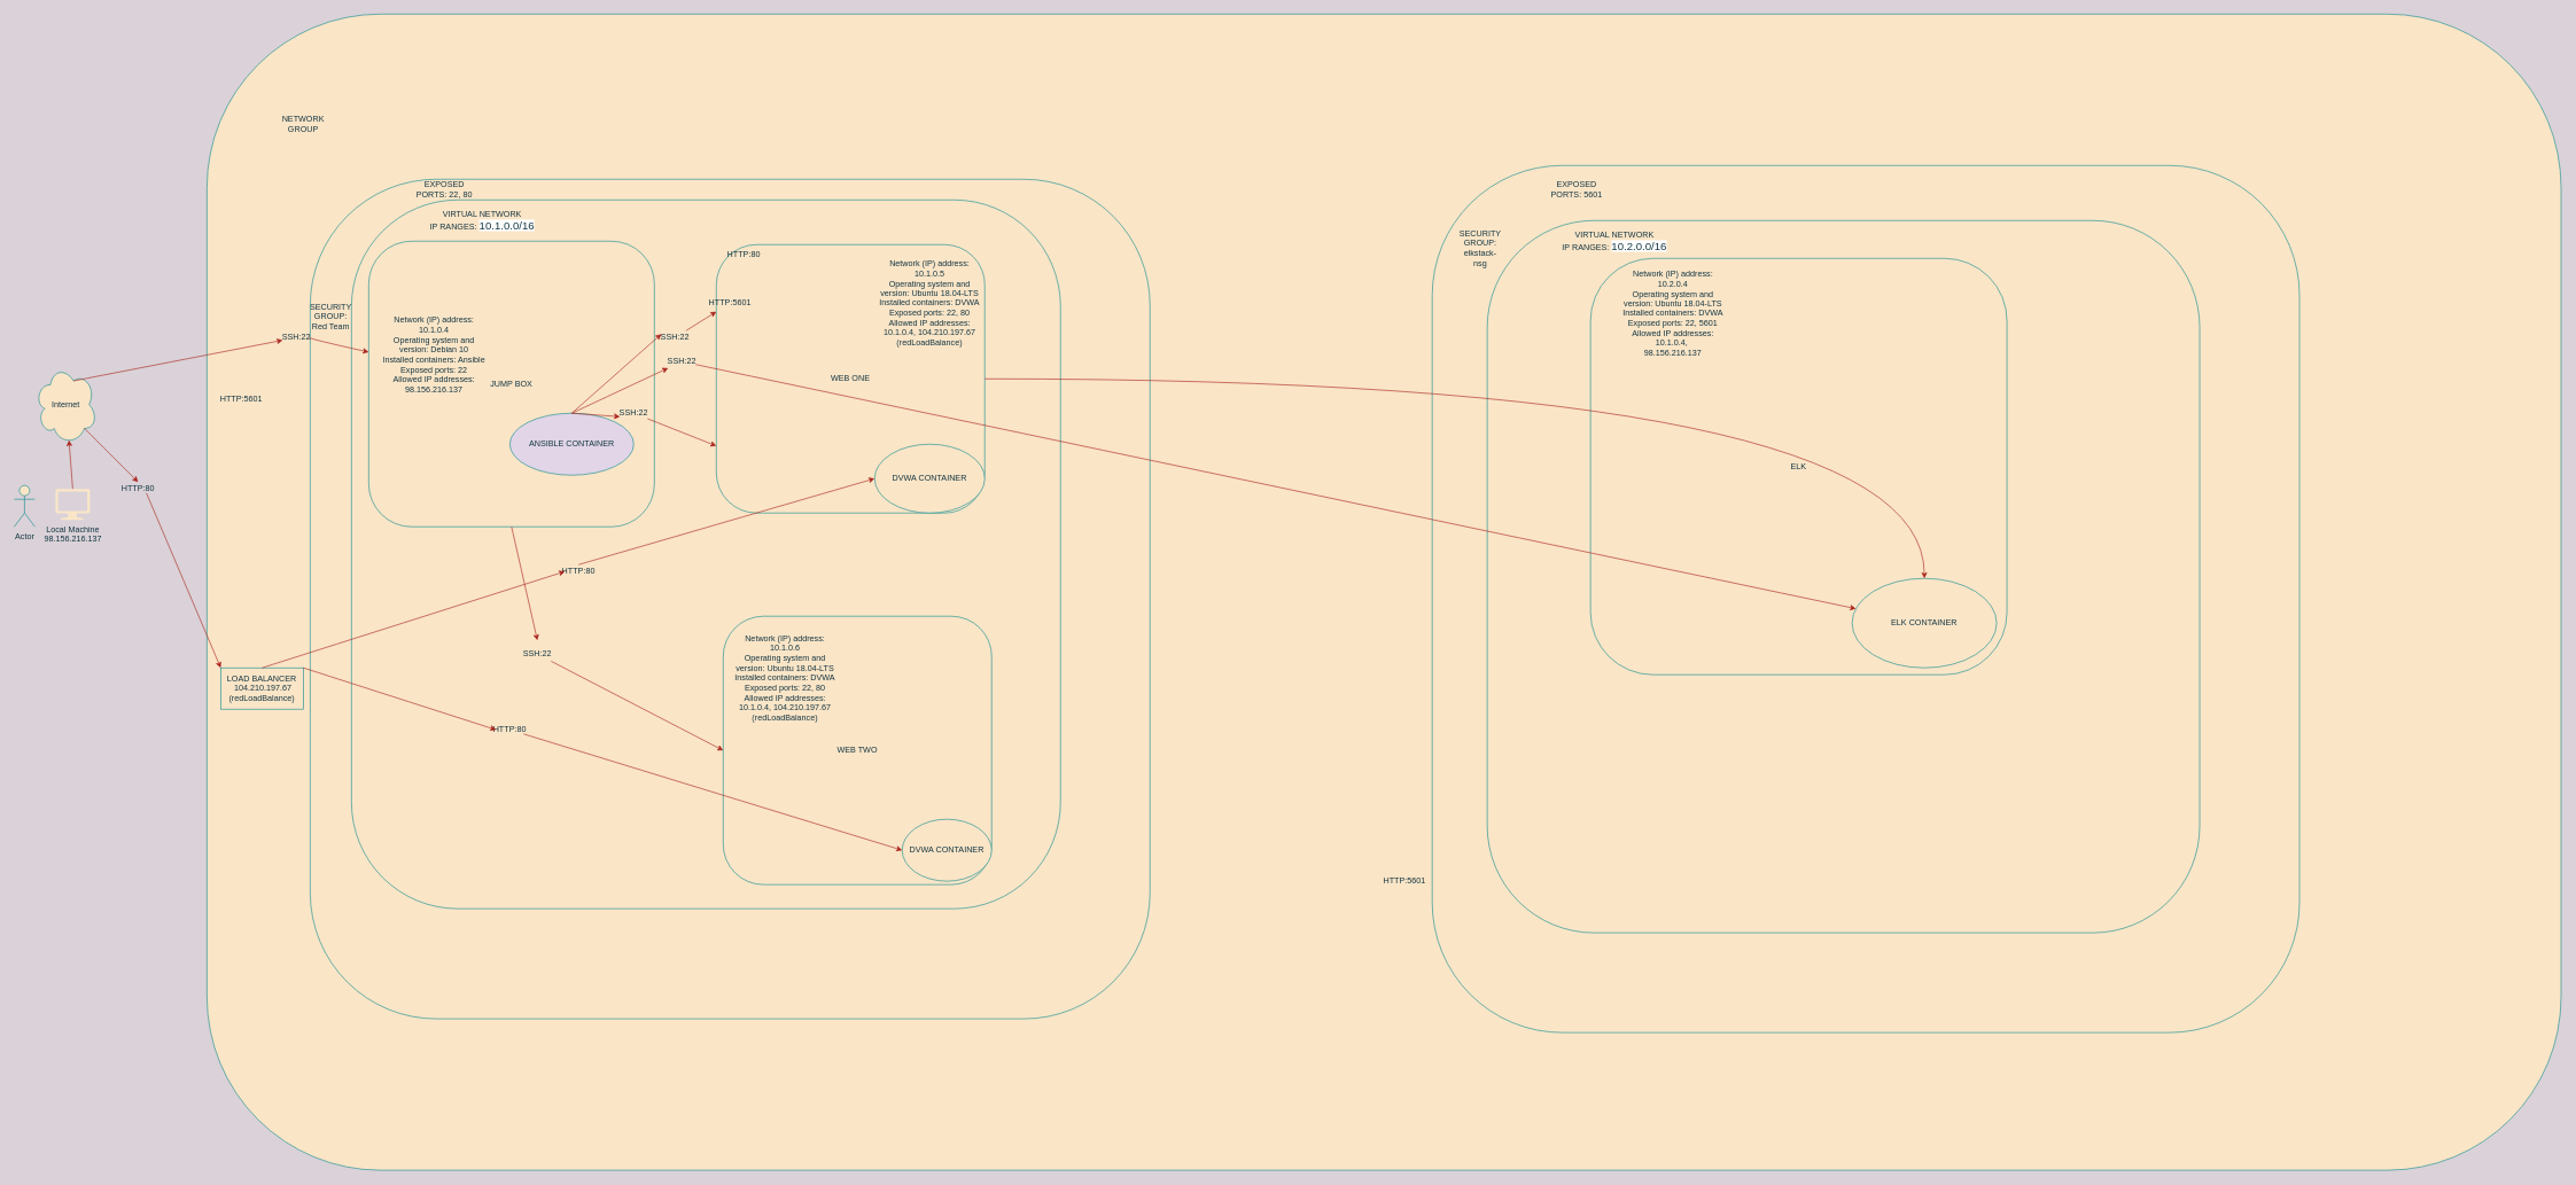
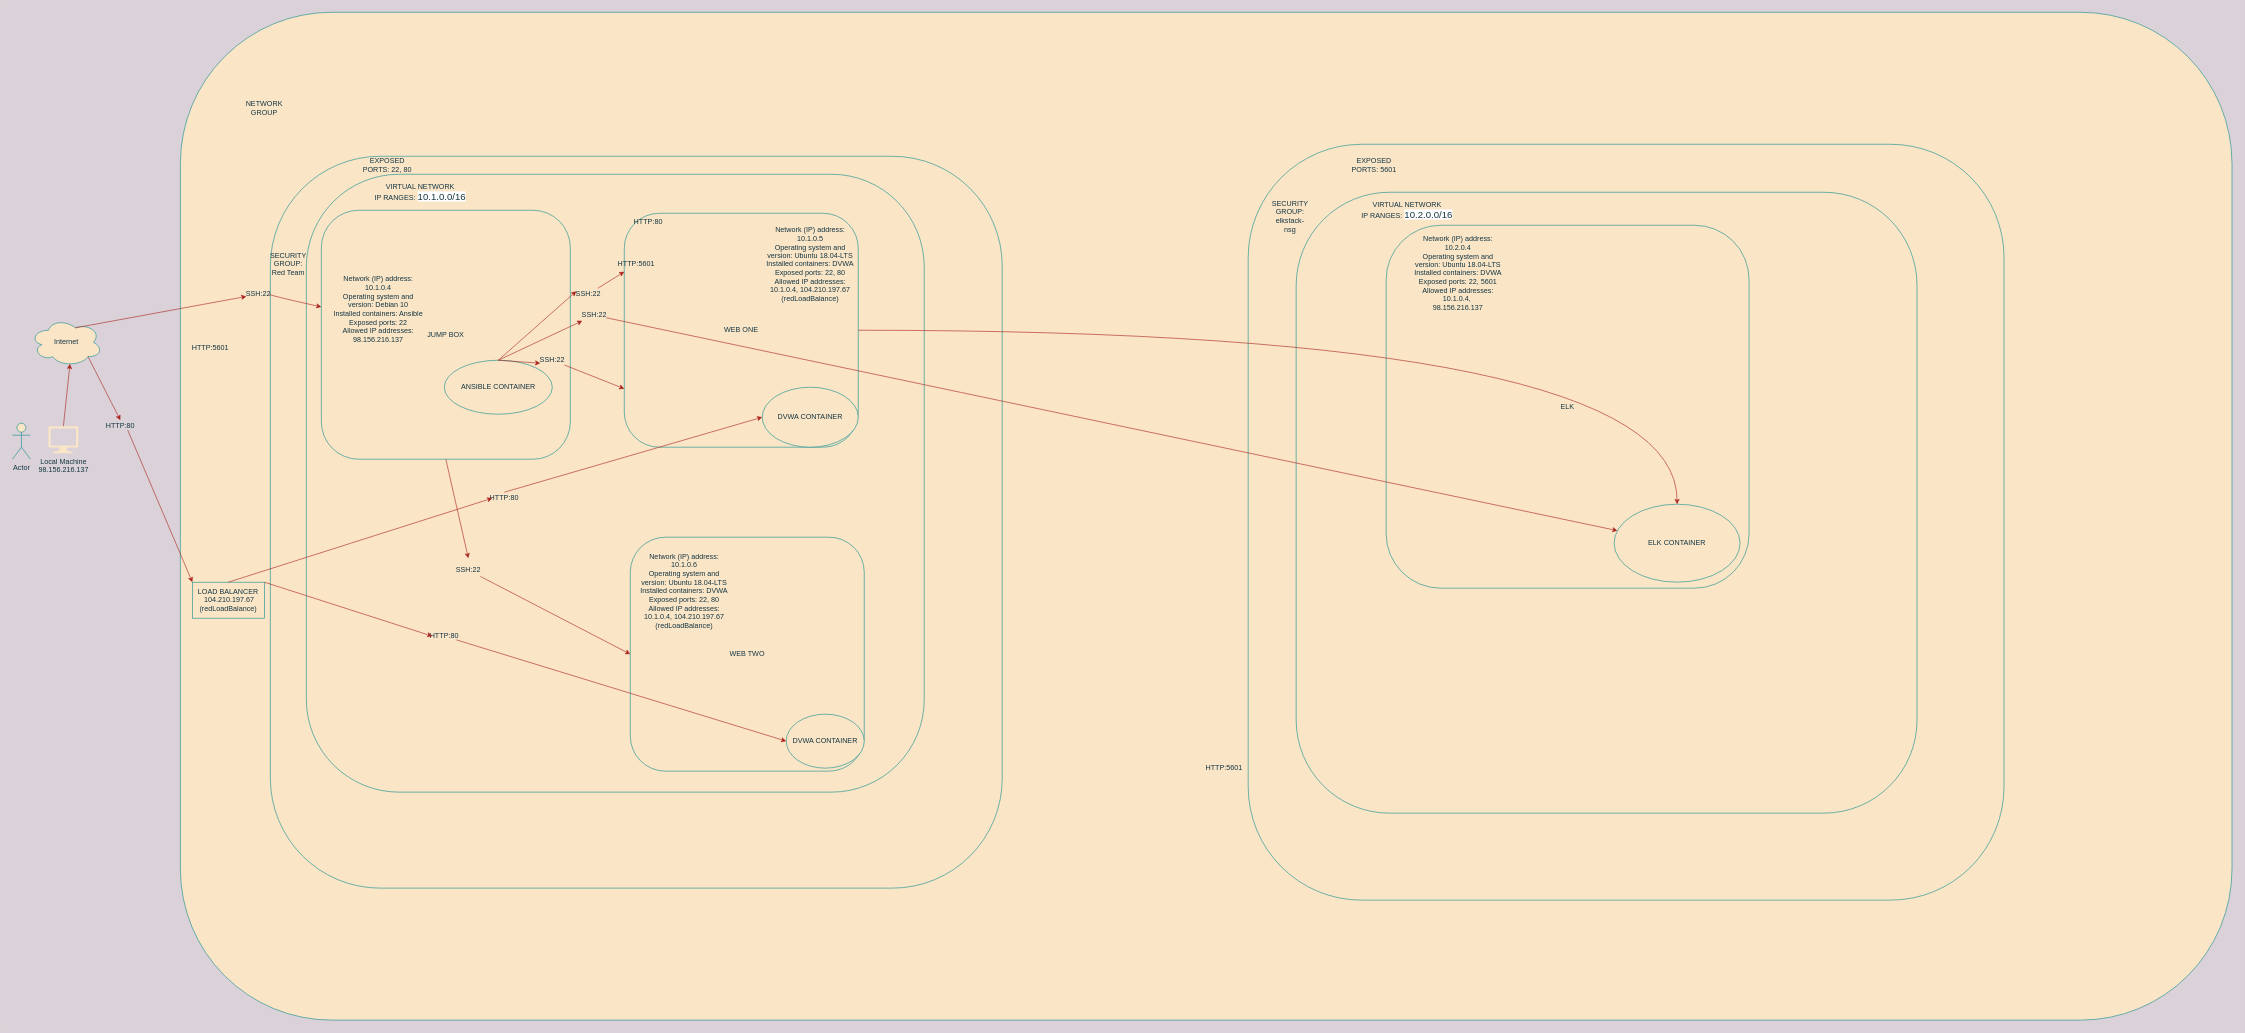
- <mxCell id="7" value="SECURITY GROUP: Red Team" style="text;html=1;strokeColor=none;fillColor=none;align=center;verticalAlign=middle;whiteSpace=wrap;fontColor=#143642;rounded=1;" parent="1" vertex="1"><mxGeometry x="460" y="450" width="40" height="20" as="geometry" /></mxCell>
+ <mxCell id="7" value="SECURITY GROUP: Red Team" style="text;html=1;strokeColor=none;fillColor=none;align=center;verticalAlign=middle;whiteSpace=wrap;fontColor=#143642;rounded=1;" parent="1" vertex="1"><mxGeometry x="460" y="430" width="40" height="20" as="geometry" /></mxCell>
- <mxCell id="5" value="Internet" style="ellipse;shape=cloud;whiteSpace=wrap;html=1;fillColor=#FAE5C7;strokeColor=#0F8B8D;fontColor=#143642;rounded=1;" parent="1" vertex="1"><mxGeometry x="50" y="530" width="90" height="115" as="geometry" /></mxCell>
+ <mxCell id="5" value="Internet" style="ellipse;shape=cloud;whiteSpace=wrap;html=1;fillColor=#FAE5C7;strokeColor=#0F8B8D;fontColor=#143642;rounded=1;" parent="1" vertex="1"><mxGeometry x="50" y="530" width="120" height="80" as="geometry" /></mxCell>
- <mxCell id="13" value="ANSIBLE CONTAINER" style="ellipse;whiteSpace=wrap;html=1;fillColor=#e1d5e7;strokeColor=#0F8B8D;fontColor=#143642;rounded=1;" parent="1" vertex="1"><mxGeometry x="740" y="600" width="180" height="90" as="geometry" /></mxCell>
+ <mxCell id="13" value="ANSIBLE CONTAINER" style="ellipse;whiteSpace=wrap;html=1;fillColor=#FAE5C7;strokeColor=#0F8B8D;fontColor=#143642;rounded=1;" parent="1" vertex="1"><mxGeometry x="740" y="600" width="180" height="90" as="geometry" /></mxCell>
